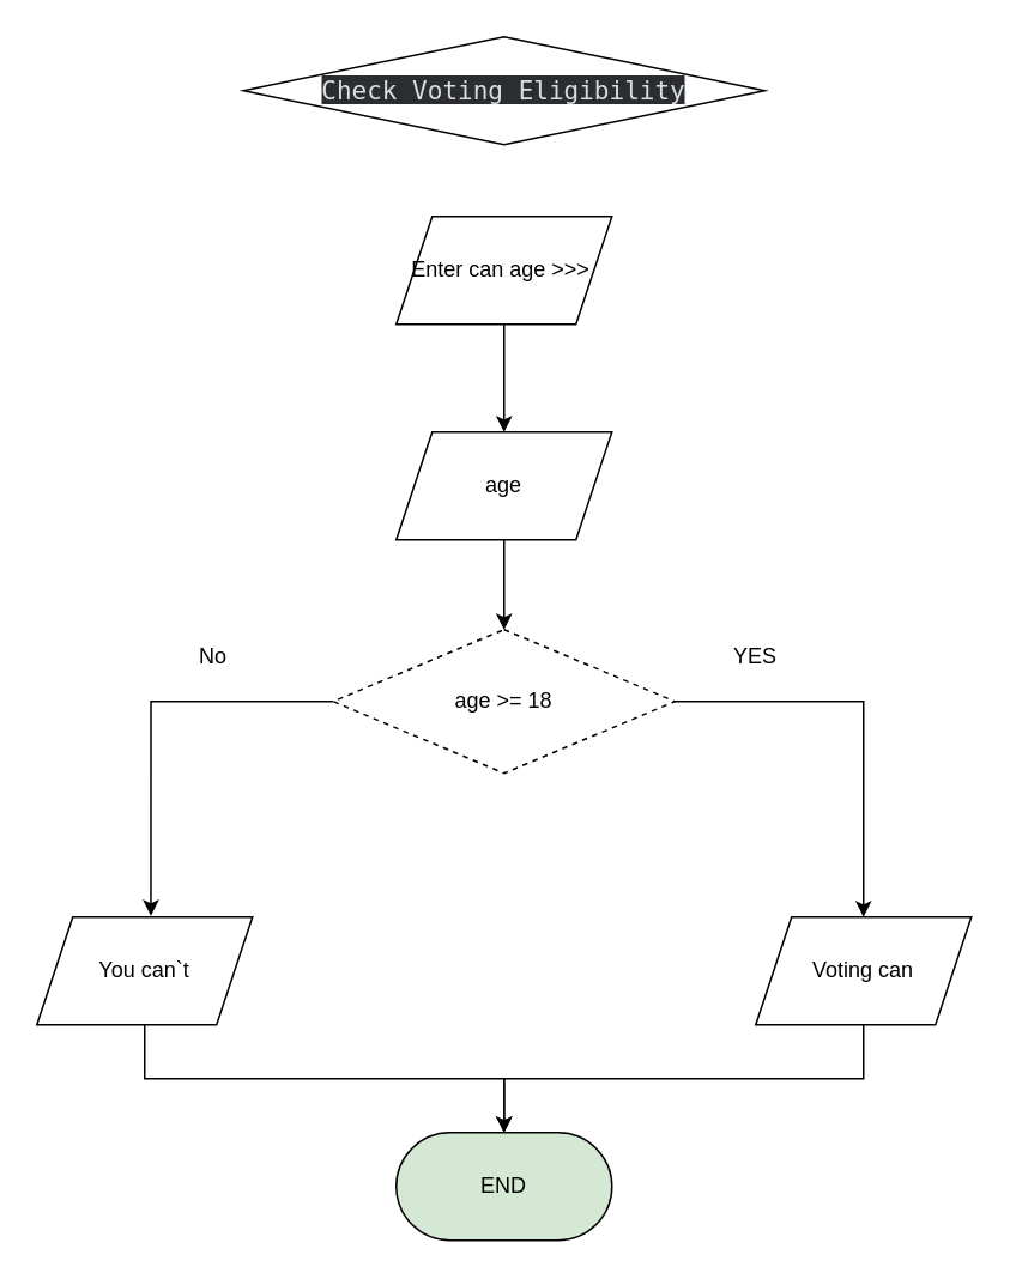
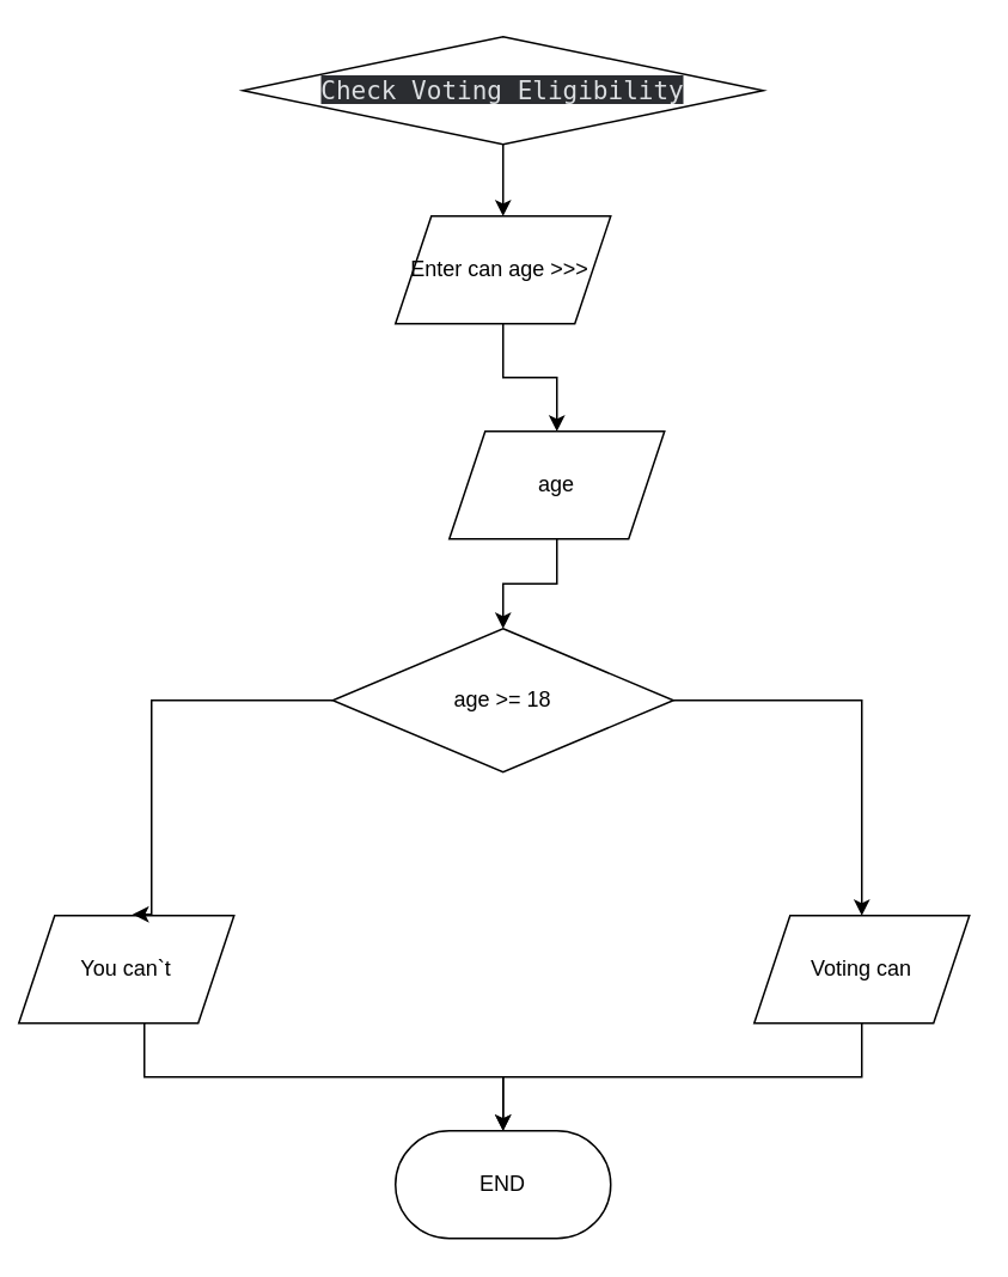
+ <mxCell id="2" value="" style="edgeStyle=orthogonalEdgeStyle;rounded=0;orthogonalLoop=1;jettySize=auto;html=1;" parent="1" source="3" target="5" edge="1"><mxGeometry relative="1" as="geometry" /></mxCell>
- <mxCell id="7" value="age" style="shape=parallelogram;perimeter=parallelogramPerimeter;whiteSpace=wrap;html=1;fixedSize=1;" parent="1" vertex="1"><mxGeometry x="220" y="240" width="120" height="60" as="geometry" /></mxCell>
+ <mxCell id="7" value="age" style="shape=parallelogram;perimeter=parallelogramPerimeter;whiteSpace=wrap;html=1;fixedSize=1;" parent="1" vertex="1"><mxGeometry x="250" y="240" width="120" height="60" as="geometry" /></mxCell>
- <mxCell id="11" value="No&amp;nbsp;" style="text;html=1;align=center;verticalAlign=middle;whiteSpace=wrap;rounded=0;" vertex="1" parent="1"><mxGeometry x="90" y="350" width="60" height="30" as="geometry" /></mxCell>
- <mxCell id="10" value="YES" style="text;html=1;align=center;verticalAlign=middle;whiteSpace=wrap;rounded=0;" vertex="1" parent="1"><mxGeometry x="390" y="350" width="60" height="30" as="geometry" /></mxCell>
- <mxCell id="9" value="age &amp;gt;= 18" style="rhombus;whiteSpace=wrap;html=1;dashed=1;" parent="1" vertex="1"><mxGeometry x="185" y="350" width="190" height="80" as="geometry" /></mxCell>
+ <mxCell id="9" value="age &amp;gt;= 18" style="rhombus;whiteSpace=wrap;html=1;" parent="1" vertex="1"><mxGeometry x="185" y="350" width="190" height="80" as="geometry" /></mxCell>
- <mxCell id="13" value="You can`t" style="shape=parallelogram;perimeter=parallelogramPerimeter;whiteSpace=wrap;html=1;fixedSize=1;" vertex="1" parent="1"><mxGeometry x="20" y="510" width="120" height="60" as="geometry" /></mxCell>
+ <mxCell id="13" value="You can`t" style="shape=parallelogram;perimeter=parallelogramPerimeter;whiteSpace=wrap;html=1;fixedSize=1;" vertex="1" parent="1"><mxGeometry x="10" y="510" width="120" height="60" as="geometry" /></mxCell>
- <mxCell id="17" value="END" style="rounded=1;whiteSpace=wrap;html=1;arcSize=50;fillColor=#d5e8d4;" vertex="1" parent="1"><mxGeometry x="220" y="630" width="120" height="60" as="geometry" /></mxCell>
+ <mxCell id="17" value="END" style="rounded=1;whiteSpace=wrap;html=1;arcSize=50;" vertex="1" parent="1"><mxGeometry x="220" y="630" width="120" height="60" as="geometry" /></mxCell>
